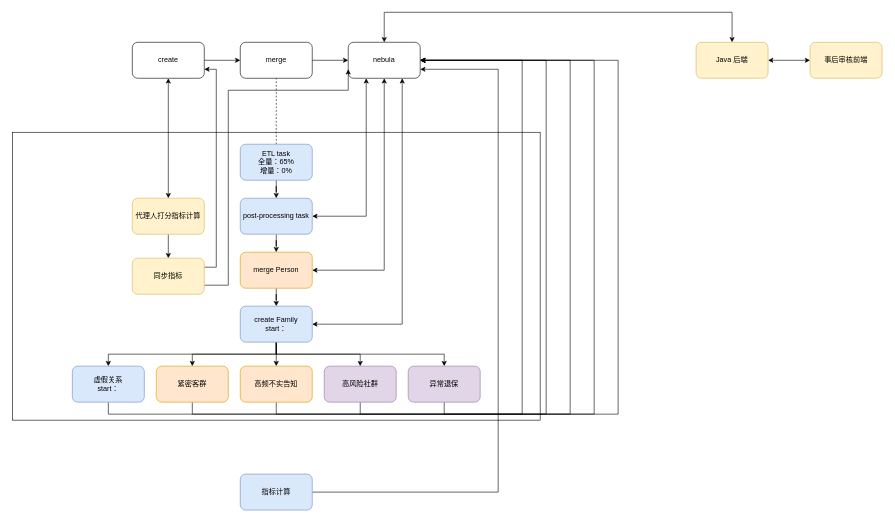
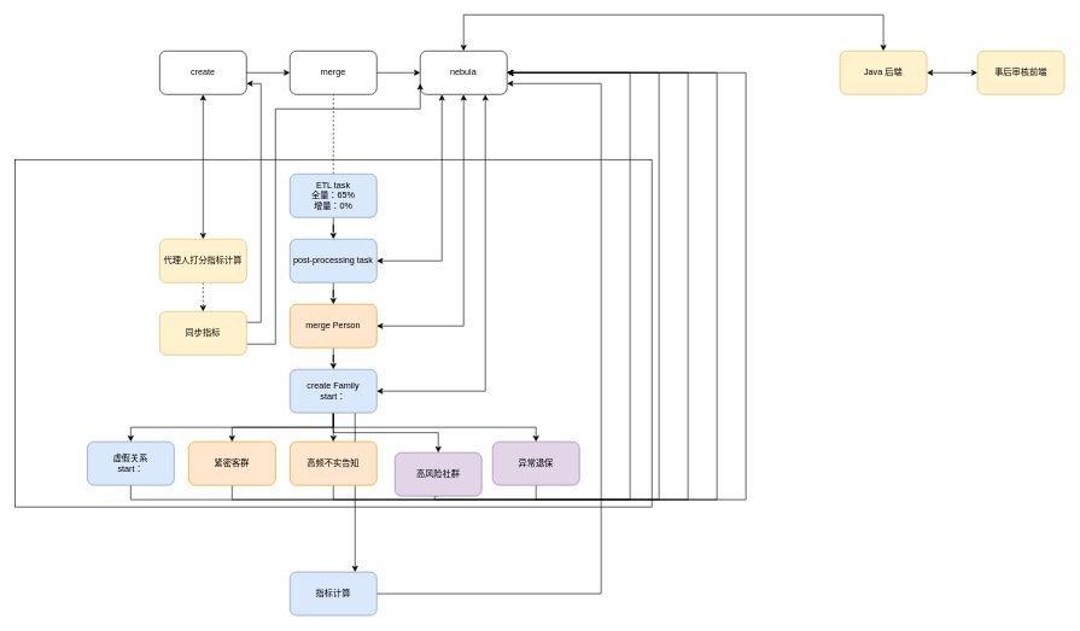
- <mxCell id="42" style="edgeStyle=orthogonalEdgeStyle;rounded=0;orthogonalLoop=1;jettySize=auto;html=1;exitX=0.5;exitY=1;exitDx=0;exitDy=0;entryX=0.5;entryY=0;entryDx=0;entryDy=0;" parent="1" source="43" target="46" edge="1"><mxGeometry relative="1" as="geometry" /></mxCell>
+ <mxCell id="42" style="edgeStyle=orthogonalEdgeStyle;rounded=0;orthogonalLoop=1;jettySize=auto;html=1;exitX=0.5;exitY=1;exitDx=0;exitDy=0;entryX=0.5;entryY=0;entryDx=0;entryDy=0;dashed=1;" parent="1" source="43" target="46" edge="1"><mxGeometry relative="1" as="geometry" /></mxCell>
+ <mxCell id="24" style="edgeStyle=orthogonalEdgeStyle;rounded=0;orthogonalLoop=1;jettySize=auto;html=1;exitX=0.75;exitY=1;exitDx=0;exitDy=0;entryX=0.75;entryY=0;entryDx=0;entryDy=0;" parent="1" source="25" target="41" edge="1"><mxGeometry relative="1" as="geometry" /></mxCell>
- <mxCell id="33" value="高风险社群" style="rounded=1;whiteSpace=wrap;html=1;fillColor=#e1d5e7;strokeColor=#9673a6;" parent="1" vertex="1"><mxGeometry x="540" y="610" width="120" height="60" as="geometry" /></mxCell>
+ <mxCell id="33" value="高风险社群" style="rounded=1;whiteSpace=wrap;html=1;fillColor=#e1d5e7;strokeColor=#9673a6;" parent="1" vertex="1"><mxGeometry x="545" y="625" width="120" height="60" as="geometry" /></mxCell>
